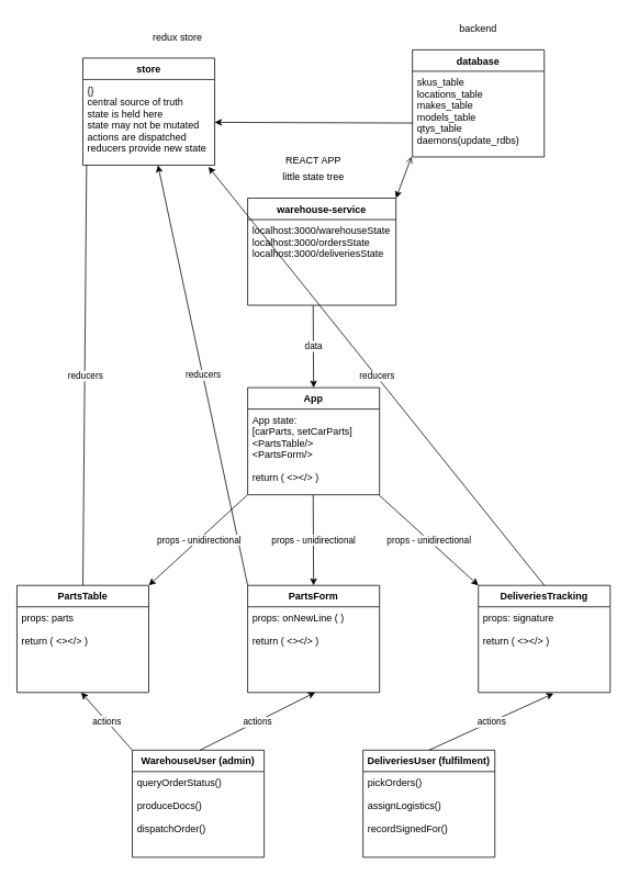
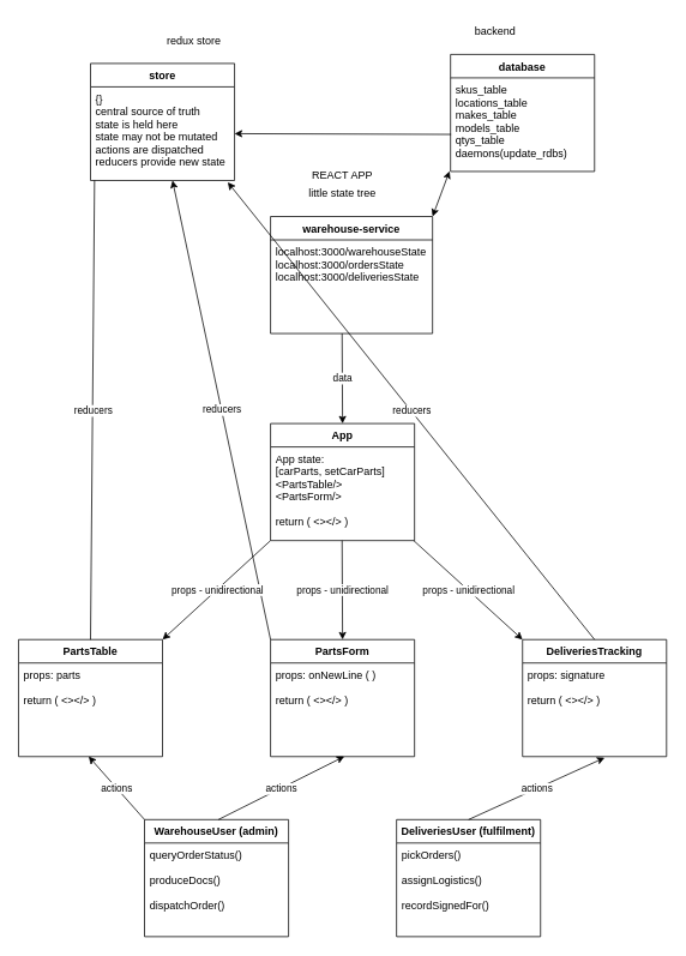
- <mxCell id="29" value="backend" style="text;html=1;strokeColor=none;fillColor=none;align=center;verticalAlign=middle;whiteSpace=wrap;rounded=0;" parent="1" vertex="1"><mxGeometry x="540" y="20" width="80" height="30" as="geometry" /></mxCell>
+ <mxCell id="29" value="backend" style="text;html=1;strokeColor=none;fillColor=none;align=center;verticalAlign=middle;whiteSpace=wrap;rounded=0;" parent="1" vertex="1"><mxGeometry x="510" y="20" width="80" height="30" as="geometry" /></mxCell>
- <mxCell id="45" value="" style="endArrow=open;startArrow=classic;html=1;exitX=1;exitY=0;exitDx=0;exitDy=0;entryX=-0.007;entryY=0.996;entryDx=0;entryDy=0;entryPerimeter=0;" parent="1" source="4" target="28" edge="1"><mxGeometry width="50" height="50" relative="1" as="geometry"><mxPoint x="270" y="158" as="sourcePoint" /><mxPoint x="510" y="150.5" as="targetPoint" /></mxGeometry></mxCell>
+ <mxCell id="45" value="" style="endArrow=classic;startArrow=classic;html=1;exitX=1;exitY=0;exitDx=0;exitDy=0;entryX=-0.007;entryY=0.996;entryDx=0;entryDy=0;entryPerimeter=0;" parent="1" source="4" target="28" edge="1"><mxGeometry width="50" height="50" relative="1" as="geometry"><mxPoint x="270" y="158" as="sourcePoint" /><mxPoint x="510" y="150.5" as="targetPoint" /></mxGeometry></mxCell>
